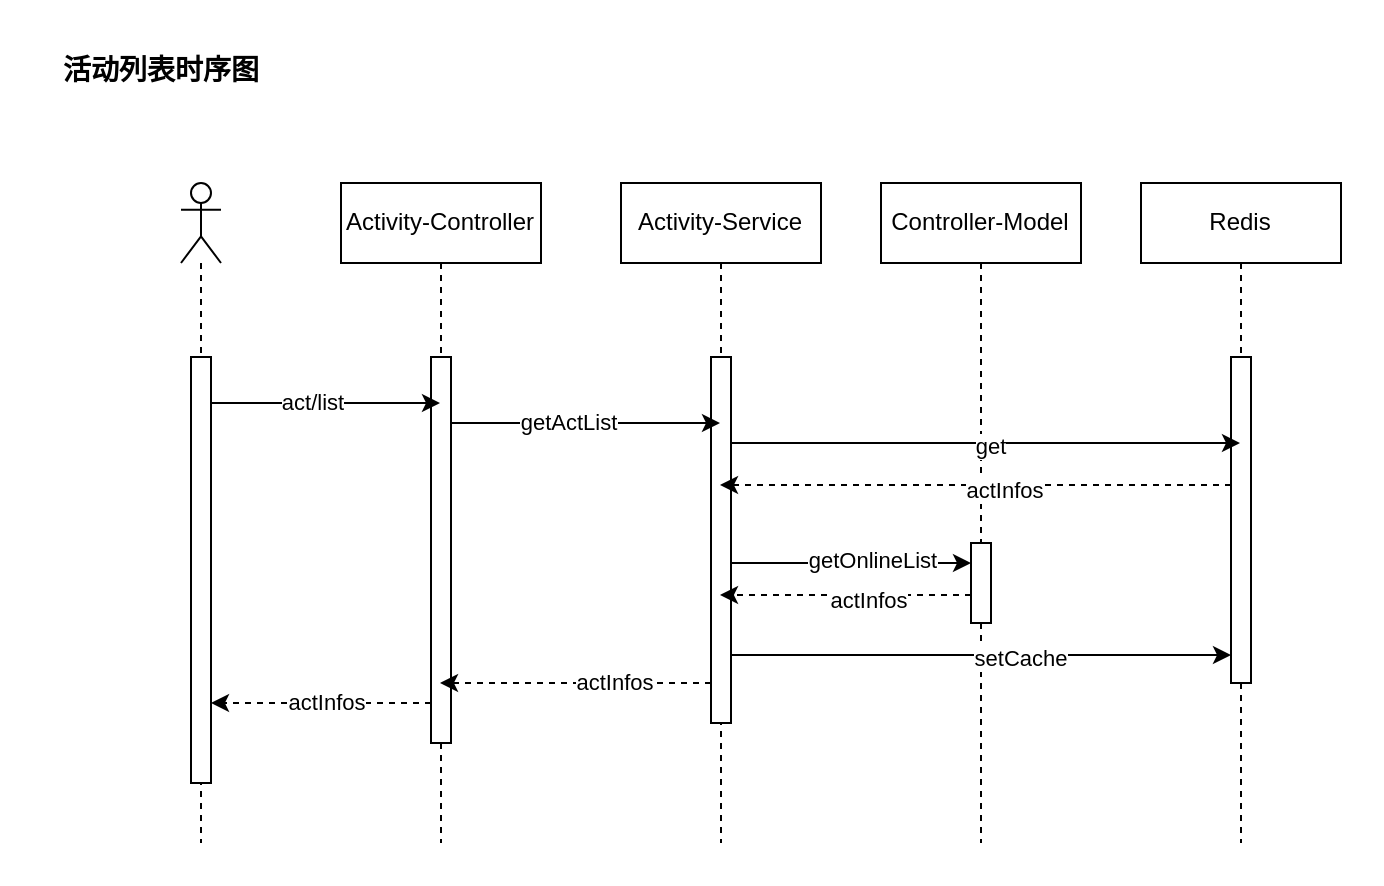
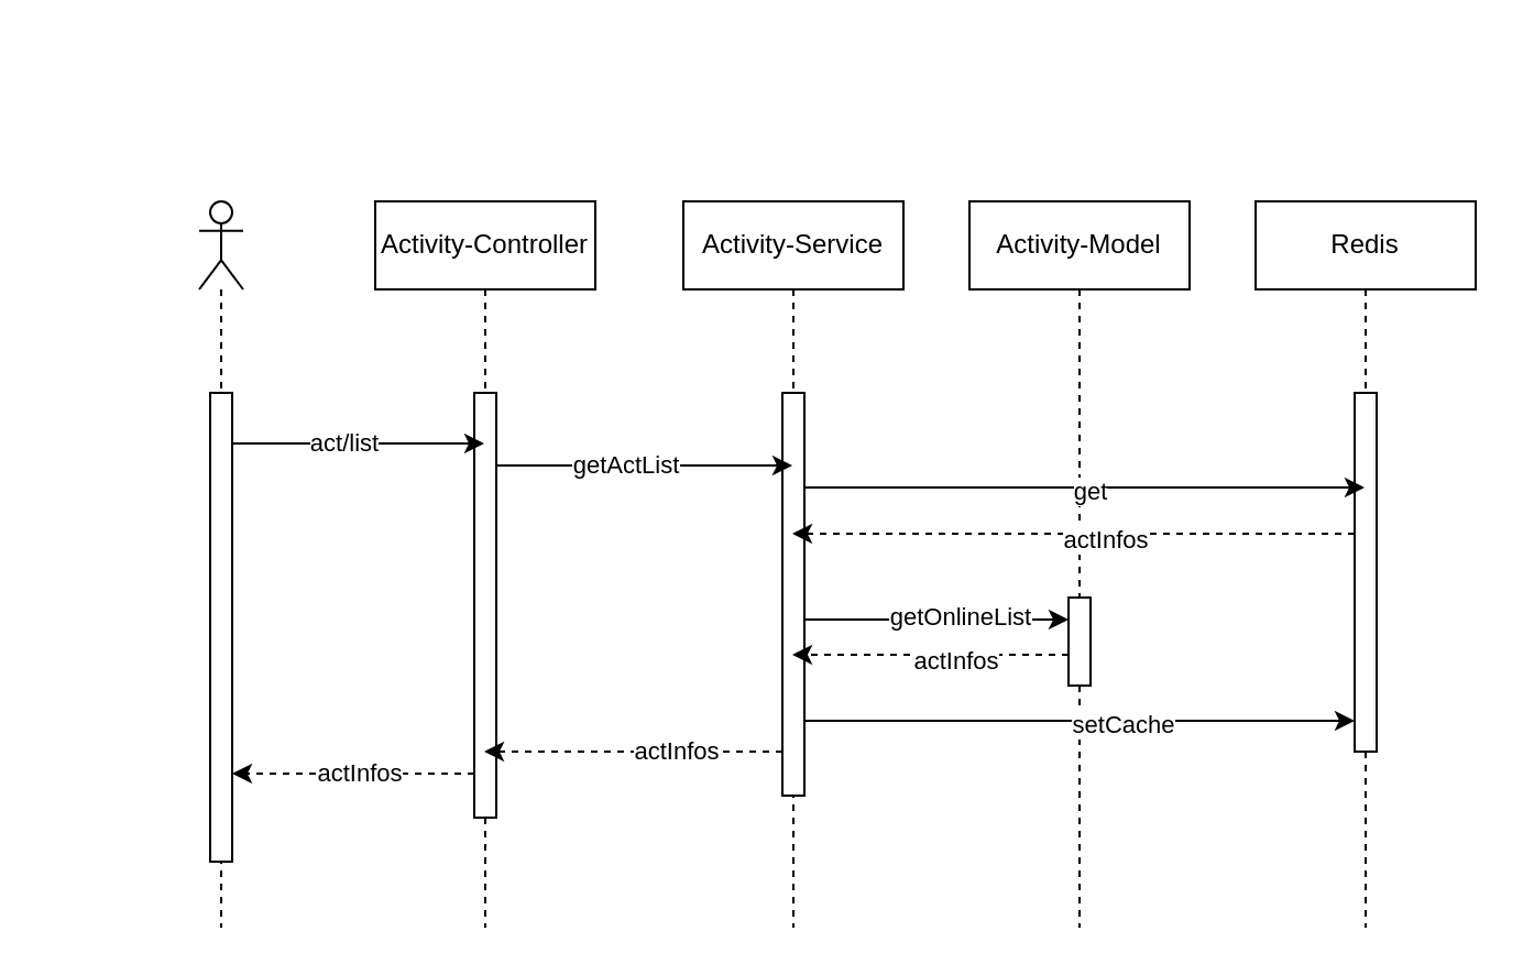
- <mxCell id="14" value="&lt;b&gt;&lt;font style=&quot;font-size: 14px;&quot;&gt;活动列表时序图&lt;/font&gt;&lt;/b&gt;" style="text;html=1;align=center;verticalAlign=middle;resizable=0;points=[];autosize=1;strokeColor=none;fillColor=none;" parent="1" vertex="1"><mxGeometry x="20" y="20" width="120" height="30" as="geometry" /></mxCell>
- <mxCell id="12" value="Controller-Model" style="shape=umlLifeline;perimeter=lifelinePerimeter;whiteSpace=wrap;html=1;container=1;dropTarget=0;collapsible=0;recursiveResize=0;outlineConnect=0;portConstraint=eastwest;newEdgeStyle={&quot;edgeStyle&quot;:&quot;elbowEdgeStyle&quot;,&quot;elbow&quot;:&quot;vertical&quot;,&quot;curved&quot;:0,&quot;rounded&quot;:0};" parent="1" vertex="1"><mxGeometry x="440" y="91" width="100" height="330" as="geometry" /></mxCell>
+ <mxCell id="12" value="Activity-Model" style="shape=umlLifeline;perimeter=lifelinePerimeter;whiteSpace=wrap;html=1;container=1;dropTarget=0;collapsible=0;recursiveResize=0;outlineConnect=0;portConstraint=eastwest;newEdgeStyle={&quot;edgeStyle&quot;:&quot;elbowEdgeStyle&quot;,&quot;elbow&quot;:&quot;vertical&quot;,&quot;curved&quot;:0,&quot;rounded&quot;:0};" parent="1" vertex="1"><mxGeometry x="440" y="91" width="100" height="330" as="geometry" /></mxCell>
